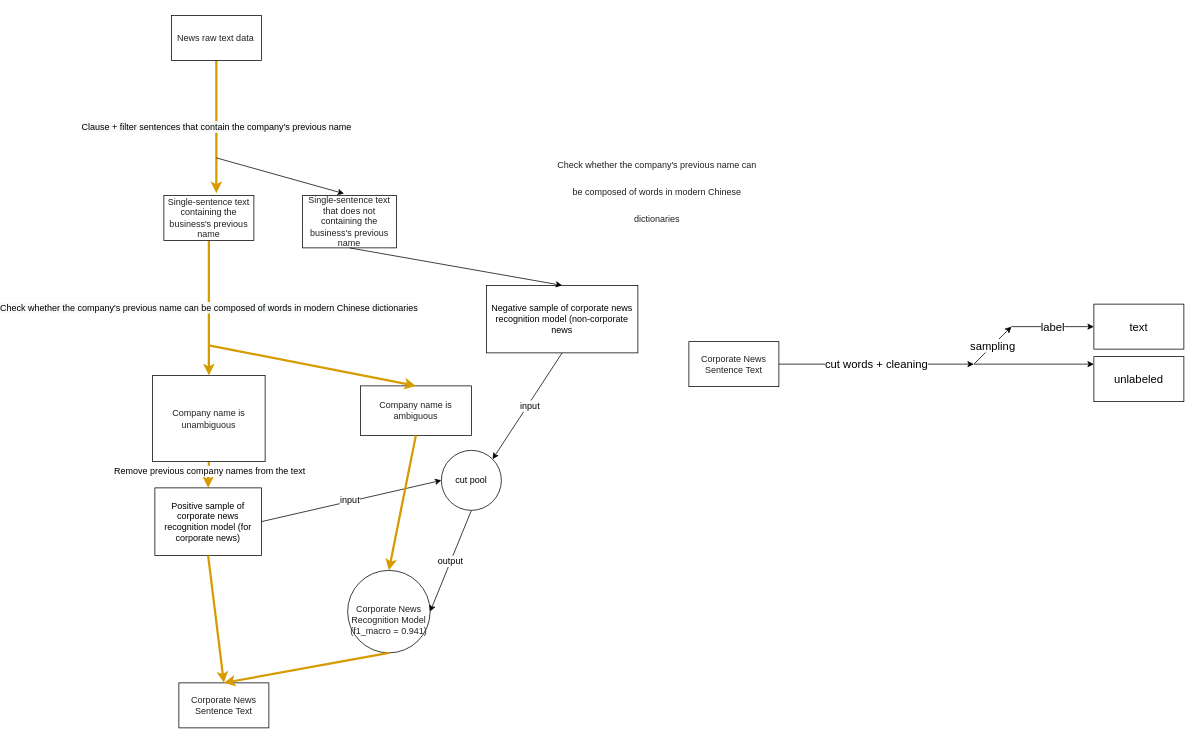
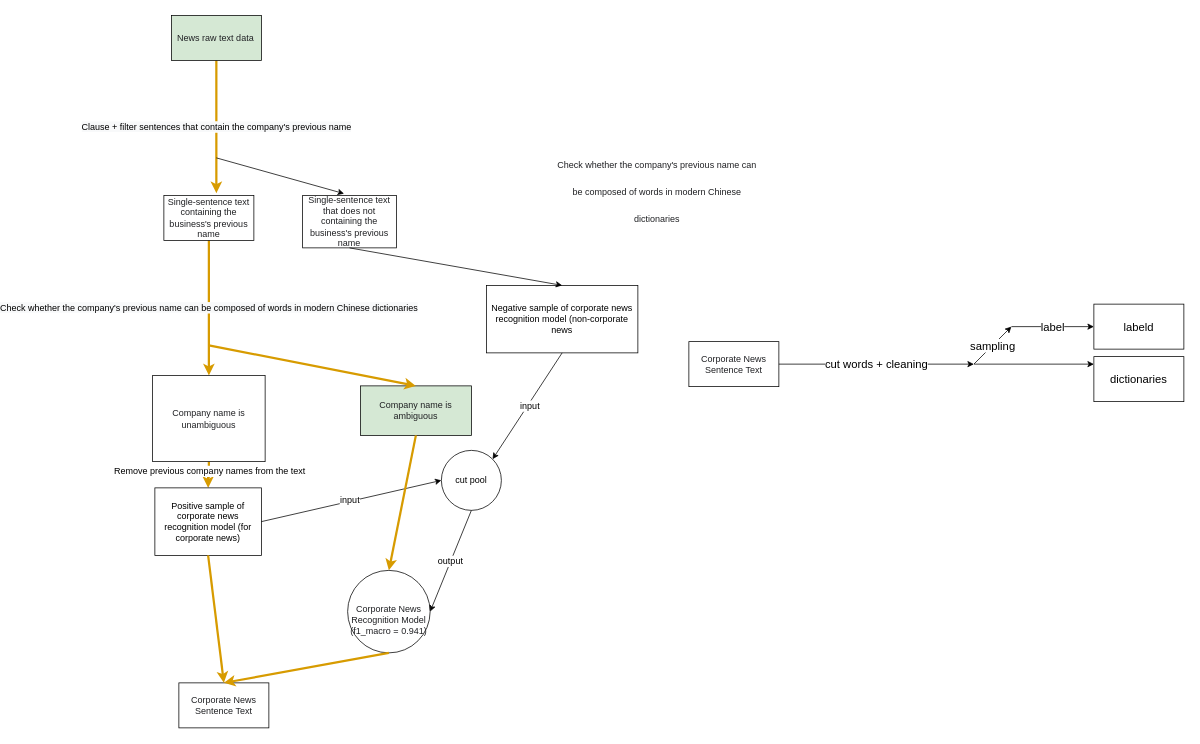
- <mxCell id="3" value="&lt;pre class=&quot;tw-data-text tw-text-large tw-ta&quot; id=&quot;tw-target-text&quot; dir=&quot;ltr&quot; style=&quot;line-height: 36px ; background-color: transparent ; border: none ; padding: 2px 0.14em 2px 0px ; position: relative ; margin-top: -2px ; margin-bottom: -2px ; resize: none ; font-family: inherit ; overflow: hidden ; width: 270px ; white-space: pre-wrap ; overflow-wrap: break-word ; color: rgb(32 , 33 , 36)&quot;&gt;&lt;span class=&quot;Y2IQFc&quot; lang=&quot;en&quot;&gt;&lt;font style=&quot;font-size: 12px&quot;&gt;News raw text data&lt;/font&gt;&lt;/span&gt;&lt;/pre&gt;" style="rounded=0;whiteSpace=wrap;html=1;align=center;" parent="1" vertex="1"><mxGeometry x="45" y="20" width="120" height="60" as="geometry" /></mxCell>
+ <mxCell id="3" value="&lt;pre class=&quot;tw-data-text tw-text-large tw-ta&quot; id=&quot;tw-target-text&quot; dir=&quot;ltr&quot; style=&quot;line-height: 36px ; background-color: transparent ; border: none ; padding: 2px 0.14em 2px 0px ; position: relative ; margin-top: -2px ; margin-bottom: -2px ; resize: none ; font-family: inherit ; overflow: hidden ; width: 270px ; white-space: pre-wrap ; overflow-wrap: break-word ; color: rgb(32 , 33 , 36)&quot;&gt;&lt;span class=&quot;Y2IQFc&quot; lang=&quot;en&quot;&gt;&lt;font style=&quot;font-size: 12px&quot;&gt;News raw text data&lt;/font&gt;&lt;/span&gt;&lt;/pre&gt;" style="rounded=0;whiteSpace=wrap;html=1;align=center;fillColor=#d5e8d4;" parent="1" vertex="1"><mxGeometry x="45" y="20" width="120" height="60" as="geometry" /></mxCell>
- <mxCell id="32" value="&lt;font style=&quot;font-size: 15px&quot;&gt;text&lt;/font&gt;" style="rounded=0;whiteSpace=wrap;html=1;" parent="1" vertex="1"><mxGeometry x="1275" y="405" width="120" height="60" as="geometry" /></mxCell>
+ <mxCell id="32" value="&lt;font style=&quot;font-size: 15px&quot;&gt;labeld&lt;/font&gt;" style="rounded=0;whiteSpace=wrap;html=1;" parent="1" vertex="1"><mxGeometry x="1275" y="405" width="120" height="60" as="geometry" /></mxCell>
- <mxCell id="33" value="&lt;font style=&quot;font-size: 15px&quot;&gt;unlabeled&lt;/font&gt;" style="rounded=0;whiteSpace=wrap;html=1;" parent="1" vertex="1"><mxGeometry x="1275" y="475" width="120" height="60" as="geometry" /></mxCell>
+ <mxCell id="33" value="&lt;font style=&quot;font-size: 15px&quot;&gt;dictionaries&lt;/font&gt;" style="rounded=0;whiteSpace=wrap;html=1;" parent="1" vertex="1"><mxGeometry x="1275" y="475" width="120" height="60" as="geometry" /></mxCell>
- <mxCell id="11" value="&lt;span style=&quot;color: rgb(32 , 33 , 36) ; font-family: &amp;#34;arial&amp;#34; , sans-serif ; white-space: pre-wrap&quot;&gt;Company name is ambiguous&lt;/span&gt;" style="rounded=0;whiteSpace=wrap;html=1;" parent="1" vertex="1"><mxGeometry x="297" y="514" width="148" height="66" as="geometry" /></mxCell>
+ <mxCell id="11" value="&lt;span style=&quot;color: rgb(32 , 33 , 36) ; font-family: &amp;#34;arial&amp;#34; , sans-serif ; white-space: pre-wrap&quot;&gt;Company name is ambiguous&lt;/span&gt;" style="rounded=0;whiteSpace=wrap;html=1;fillColor=#d5e8d4;" parent="1" vertex="1"><mxGeometry x="297" y="514" width="148" height="66" as="geometry" /></mxCell>
